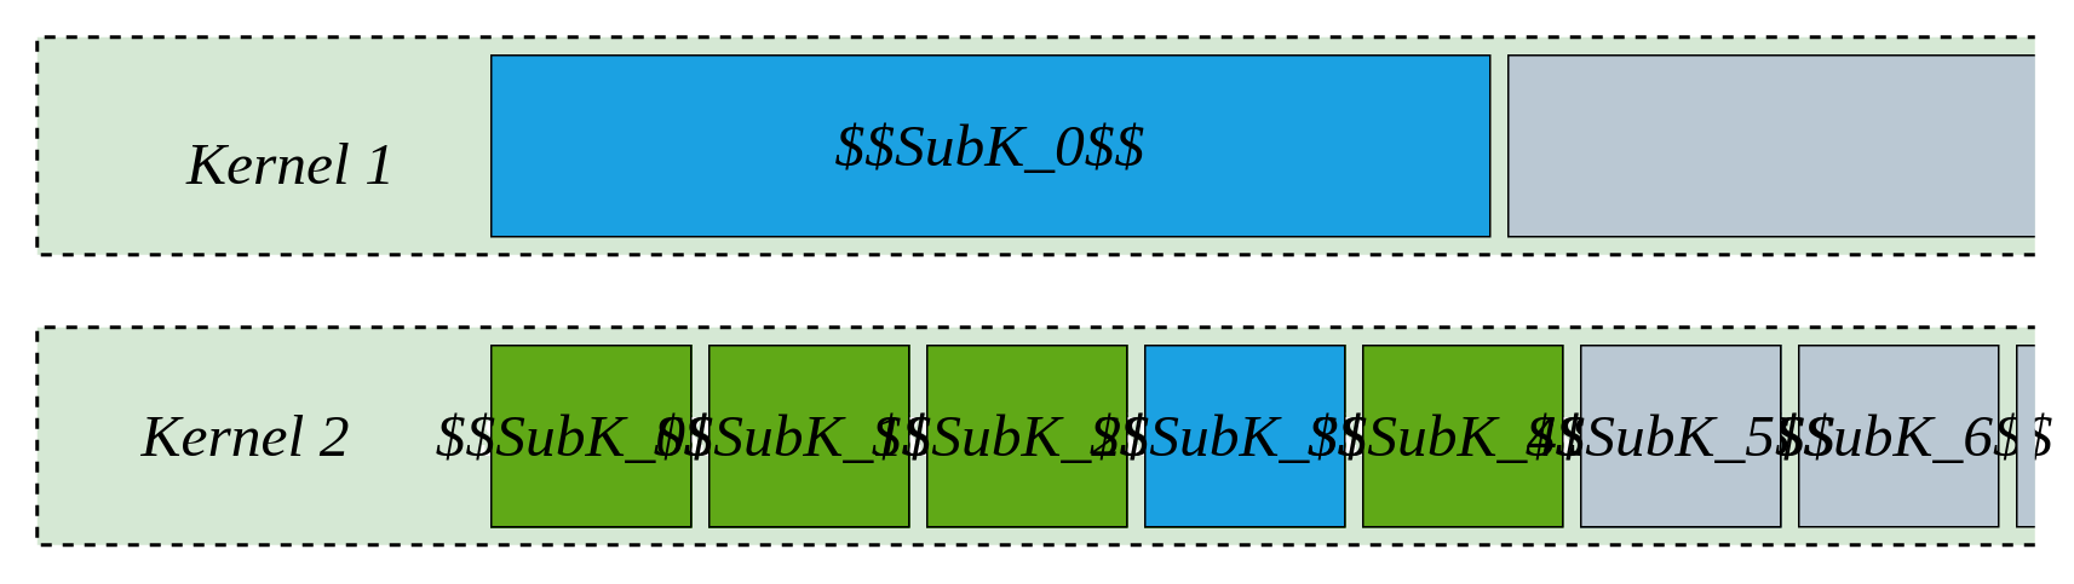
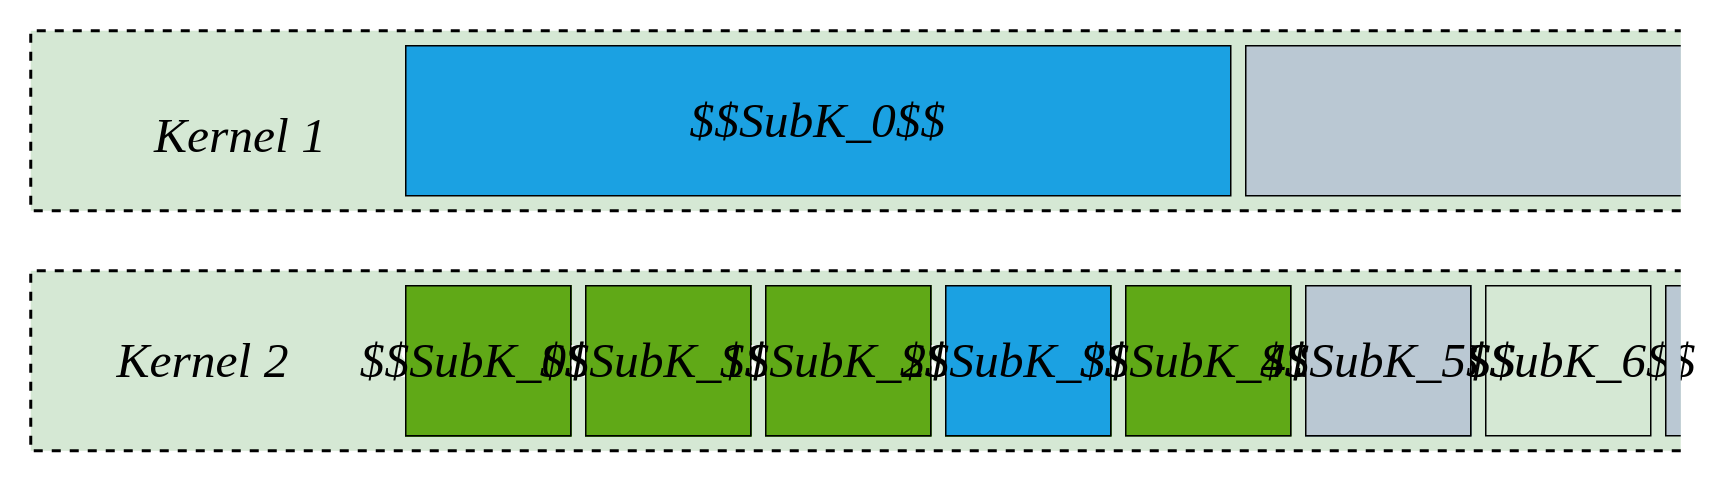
- <mxCell id="12" value="$$SubK_6$$" style="rounded=0;whiteSpace=wrap;html=1;fontFamily=Times New Roman;fontSize=33;fillColor=#bac8d3;strokeColor=#000000;fontStyle=2;fontColor=#000000;" parent="1" vertex="1"><mxGeometry x="990" y="190" width="110" height="100" as="geometry" /></mxCell>
+ <mxCell id="12" value="$$SubK_6$$" style="rounded=0;whiteSpace=wrap;html=1;fontFamily=Times New Roman;fontSize=33;fillColor=#d5e8d4;strokeColor=#000000;fontStyle=2;fontColor=#000000;" parent="1" vertex="1"><mxGeometry x="990" y="190" width="110" height="100" as="geometry" /></mxCell>
